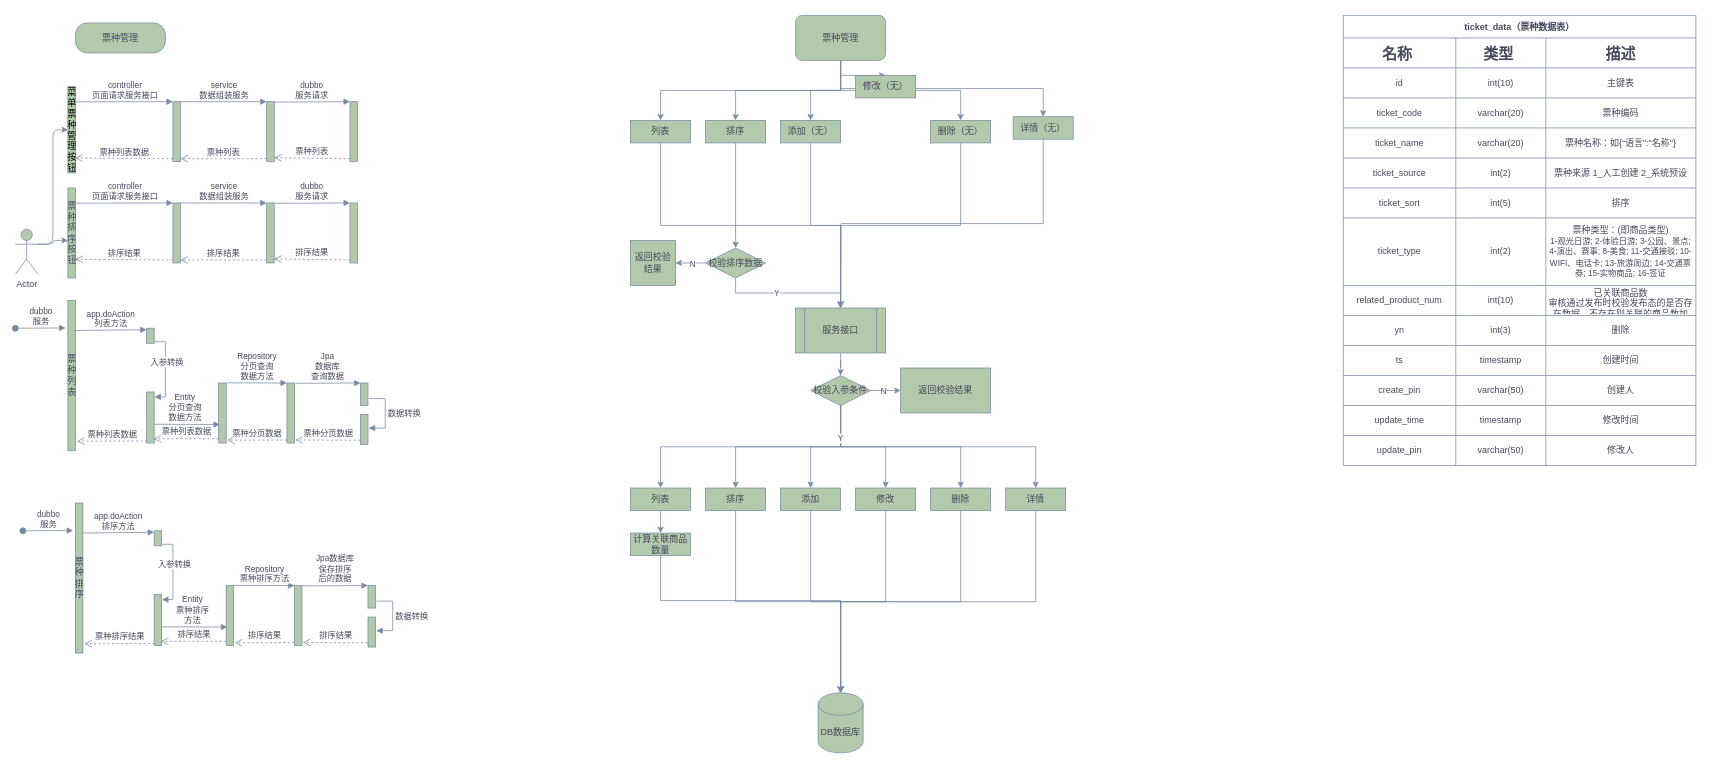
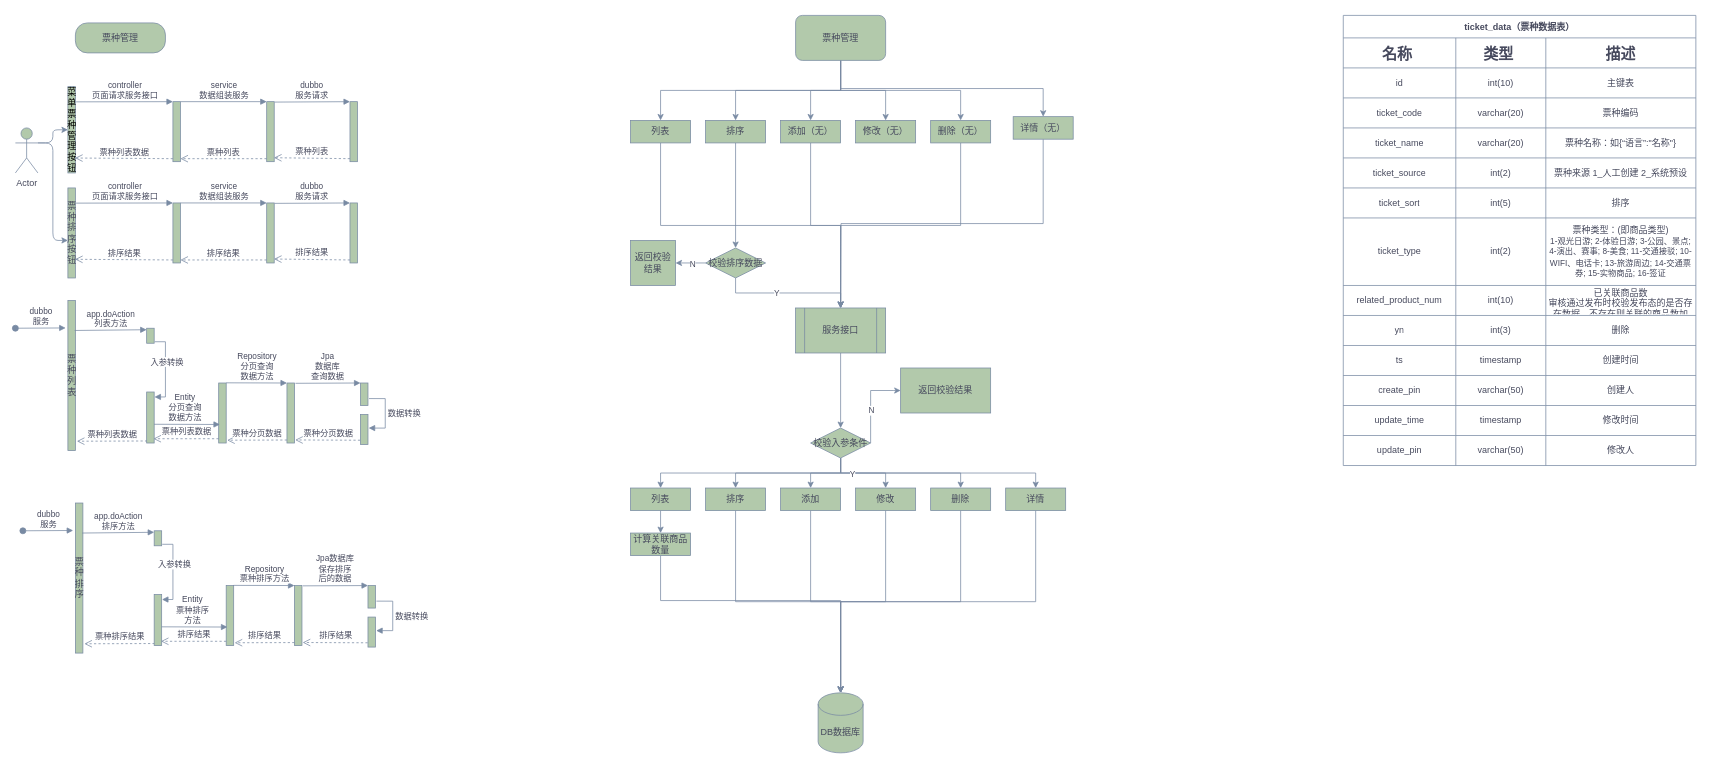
- <mxCell id="15" value="&lt;font style=&quot;vertical-align: inherit;&quot;&gt;&lt;font style=&quot;vertical-align: inherit;&quot;&gt;修改（无）&lt;/font&gt;&lt;/font&gt;" style="rounded=0;whiteSpace=wrap;html=1;fillColor=#B2C9AB;strokeColor=#788AA3;fontColor=#46495D;" parent="1" vertex="1"><mxGeometry x="1140" y="100" width="80" height="30" as="geometry" /></mxCell>
+ <mxCell id="15" value="&lt;font style=&quot;vertical-align: inherit;&quot;&gt;&lt;font style=&quot;vertical-align: inherit;&quot;&gt;修改（无）&lt;/font&gt;&lt;/font&gt;" style="rounded=0;whiteSpace=wrap;html=1;fillColor=#B2C9AB;strokeColor=#788AA3;fontColor=#46495D;" parent="1" vertex="1"><mxGeometry x="1140" y="160" width="80" height="30" as="geometry" /></mxCell>
- <mxCell id="111" value="Actor" style="shape=umlActor;verticalLabelPosition=bottom;verticalAlign=top;html=1;rounded=0;sketch=0;fontColor=#46495D;strokeColor=#788AA3;fillColor=#B2C9AB;" vertex="1" parent="1"><mxGeometry x="20" y="305" width="30" height="60" as="geometry" /></mxCell>
+ <mxCell id="111" value="Actor" style="shape=umlActor;verticalLabelPosition=bottom;verticalAlign=top;html=1;rounded=0;sketch=0;fontColor=#46495D;strokeColor=#788AA3;fillColor=#B2C9AB;" vertex="1" parent="1"><mxGeometry x="20" y="170" width="30" height="60" as="geometry" /></mxCell>
- <mxCell id="48" value="&lt;font style=&quot;vertical-align: inherit;&quot;&gt;&lt;font style=&quot;vertical-align: inherit;&quot;&gt;校验入参条件&lt;/font&gt;&lt;/font&gt;" style="rhombus;whiteSpace=wrap;html=1;fillColor=#B2C9AB;strokeColor=#788AA3;fontColor=#46495D;" parent="1" vertex="1"><mxGeometry x="1080" y="500" width="80" height="40" as="geometry" /></mxCell>
+ <mxCell id="48" value="&lt;font style=&quot;vertical-align: inherit;&quot;&gt;&lt;font style=&quot;vertical-align: inherit;&quot;&gt;校验入参条件&lt;/font&gt;&lt;/font&gt;" style="rhombus;whiteSpace=wrap;html=1;fillColor=#B2C9AB;strokeColor=#788AA3;fontColor=#46495D;" parent="1" vertex="1"><mxGeometry x="1080" y="570" width="80" height="40" as="geometry" /></mxCell>
